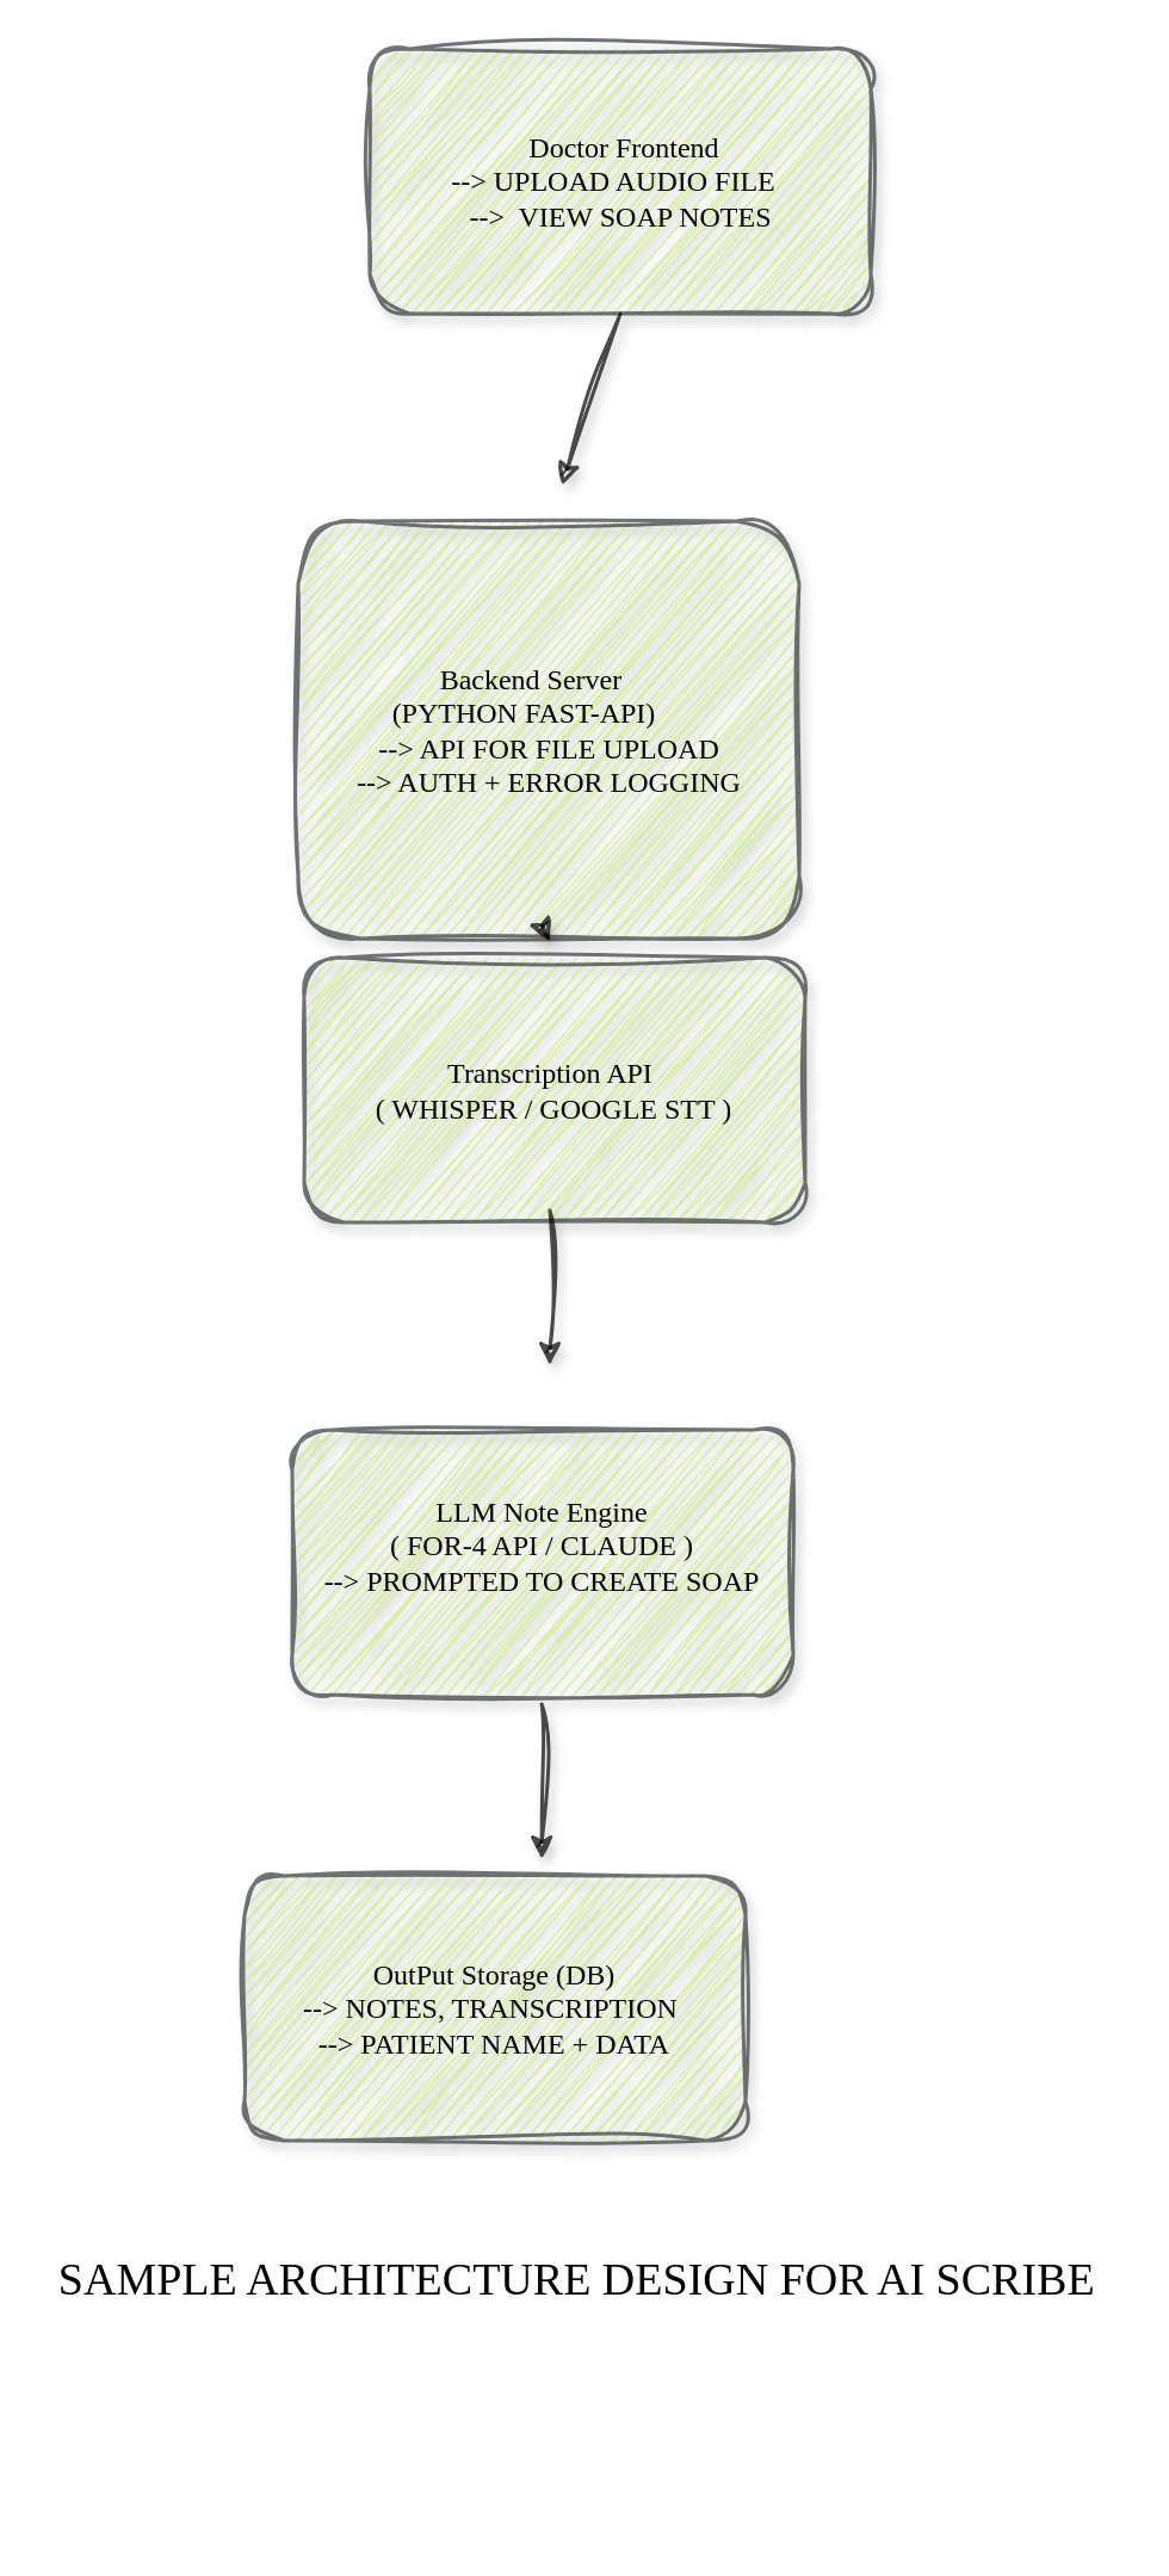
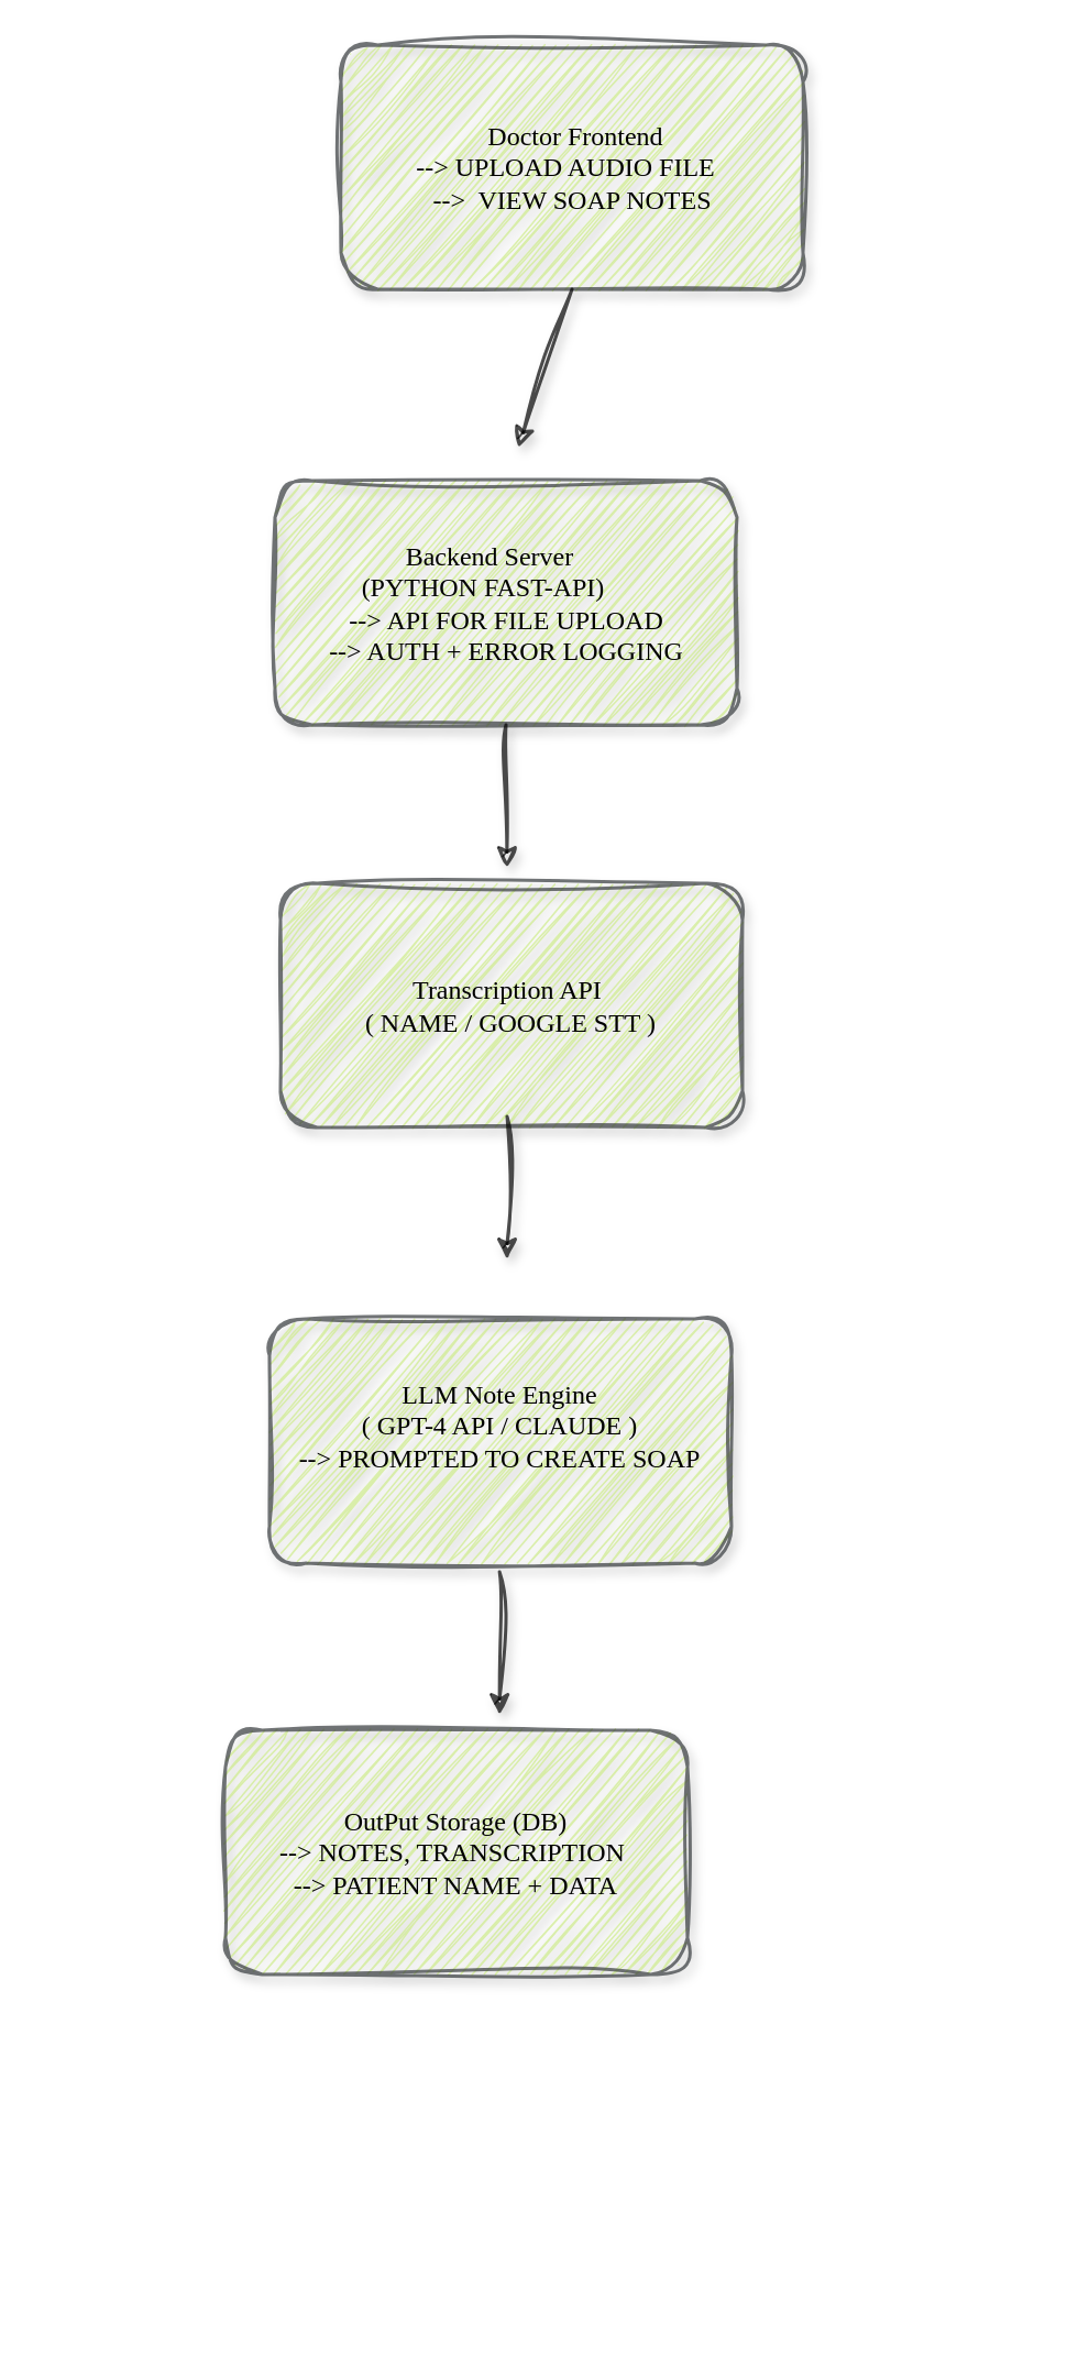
- <mxCell id="3" value="&lt;div&gt;&lt;font style=&quot;color: rgb(0, 0, 0);&quot;&gt;&amp;nbsp;Backend Server&amp;nbsp; &amp;nbsp; &amp;nbsp;&amp;nbsp;&lt;/font&gt;&lt;/div&gt;&lt;div&gt;&lt;font style=&quot;color: rgb(0, 0, 0);&quot;&gt;(PYTHON FAST-API)&amp;nbsp; &amp;nbsp; &amp;nbsp; &amp;nbsp;&lt;/font&gt;&lt;/div&gt;&lt;div&gt;&lt;font style=&quot;color: rgb(0, 0, 0);&quot;&gt;--&amp;gt; API FOR FILE UPLOAD&lt;/font&gt;&lt;/div&gt;&lt;div&gt;&lt;font style=&quot;color: rgb(0, 0, 0);&quot;&gt;--&amp;gt; AUTH + ERROR LOGGING&lt;/font&gt;&lt;/div&gt;" style="rounded=1;whiteSpace=wrap;html=1;hachureGap=4;fontFamily=Architects Daughter;fontSource=https%3A%2F%2Ffonts.googleapis.com%2Fcss%3Ffamily%3DArchitects%2BDaughter;fillColor=#cdeb8b;strokeColor=#36393d;align=center;shadow=1;sketch=1;curveFitting=1;jiggle=2;strokeWidth=1.5;opacity=70;" vertex="1" parent="1"><mxGeometry x="124.5" y="218" width="210" height="175" as="geometry" /></mxCell>
+ <mxCell id="3" value="&lt;div&gt;&lt;font style=&quot;color: rgb(0, 0, 0);&quot;&gt;&amp;nbsp;Backend Server&amp;nbsp; &amp;nbsp; &amp;nbsp;&amp;nbsp;&lt;/font&gt;&lt;/div&gt;&lt;div&gt;&lt;font style=&quot;color: rgb(0, 0, 0);&quot;&gt;(PYTHON FAST-API)&amp;nbsp; &amp;nbsp; &amp;nbsp; &amp;nbsp;&lt;/font&gt;&lt;/div&gt;&lt;div&gt;&lt;font style=&quot;color: rgb(0, 0, 0);&quot;&gt;--&amp;gt; API FOR FILE UPLOAD&lt;/font&gt;&lt;/div&gt;&lt;div&gt;&lt;font style=&quot;color: rgb(0, 0, 0);&quot;&gt;--&amp;gt; AUTH + ERROR LOGGING&lt;/font&gt;&lt;/div&gt;" style="rounded=1;whiteSpace=wrap;html=1;hachureGap=4;fontFamily=Architects Daughter;fontSource=https%3A%2F%2Ffonts.googleapis.com%2Fcss%3Ffamily%3DArchitects%2BDaughter;fillColor=#cdeb8b;strokeColor=#36393d;align=center;shadow=1;sketch=1;curveFitting=1;jiggle=2;strokeWidth=1.5;opacity=70;" vertex="1" parent="1"><mxGeometry x="124.5" y="218" width="210" height="111" as="geometry" /></mxCell>
- <mxCell id="4" value="&lt;font style=&quot;color: rgb(0, 0, 0);&quot;&gt;Transcription API&amp;nbsp;&lt;/font&gt;&lt;div&gt;&lt;font color=&quot;#000000&quot;&gt;( WHISPER / GOOGLE STT )&lt;/font&gt;&lt;/div&gt;" style="rounded=1;whiteSpace=wrap;html=1;hachureGap=4;fontFamily=Architects Daughter;fontSource=https%3A%2F%2Ffonts.googleapis.com%2Fcss%3Ffamily%3DArchitects%2BDaughter;fillColor=#cdeb8b;strokeColor=#36393d;shadow=1;sketch=1;curveFitting=1;jiggle=2;strokeWidth=1.5;opacity=70;" vertex="1" parent="1"><mxGeometry x="127" y="401" width="210" height="111" as="geometry" /></mxCell>
+ <mxCell id="4" value="&lt;font style=&quot;color: rgb(0, 0, 0);&quot;&gt;Transcription API&amp;nbsp;&lt;/font&gt;&lt;div&gt;&lt;font color=&quot;#000000&quot;&gt;( NAME / GOOGLE STT )&lt;/font&gt;&lt;/div&gt;" style="rounded=1;whiteSpace=wrap;html=1;hachureGap=4;fontFamily=Architects Daughter;fontSource=https%3A%2F%2Ffonts.googleapis.com%2Fcss%3Ffamily%3DArchitects%2BDaughter;fillColor=#cdeb8b;strokeColor=#36393d;shadow=1;sketch=1;curveFitting=1;jiggle=2;strokeWidth=1.5;opacity=70;" vertex="1" parent="1"><mxGeometry x="127" y="401" width="210" height="111" as="geometry" /></mxCell>
- <mxCell id="5" value="&lt;font style=&quot;color: rgb(0, 0, 0);&quot;&gt;LLM Note Engine&lt;/font&gt;&lt;div&gt;&lt;font style=&quot;color: rgb(0, 0, 0);&quot;&gt;( FOR-4 API / CLAUDE )&lt;/font&gt;&lt;/div&gt;&lt;div&gt;&lt;font style=&quot;color: rgb(0, 0, 0);&quot;&gt;--&amp;gt; PROMPTED TO CREATE SOAP&lt;/font&gt;&lt;/div&gt;&lt;div&gt;&lt;font style=&quot;color: rgb(0, 0, 0);&quot;&gt;&lt;br&gt;&lt;/font&gt;&lt;/div&gt;" style="rounded=1;whiteSpace=wrap;html=1;hachureGap=4;fontFamily=Architects Daughter;fontSource=https%3A%2F%2Ffonts.googleapis.com%2Fcss%3Ffamily%3DArchitects%2BDaughter;fillColor=#cdeb8b;strokeColor=#36393d;shadow=1;sketch=1;curveFitting=1;jiggle=2;strokeWidth=1.5;opacity=70;" vertex="1" parent="1"><mxGeometry x="122" y="599" width="210" height="111" as="geometry" /></mxCell>
+ <mxCell id="5" value="&lt;font style=&quot;color: rgb(0, 0, 0);&quot;&gt;LLM Note Engine&lt;/font&gt;&lt;div&gt;&lt;font style=&quot;color: rgb(0, 0, 0);&quot;&gt;( GPT-4 API / CLAUDE )&lt;/font&gt;&lt;/div&gt;&lt;div&gt;&lt;font style=&quot;color: rgb(0, 0, 0);&quot;&gt;--&amp;gt; PROMPTED TO CREATE SOAP&lt;/font&gt;&lt;/div&gt;&lt;div&gt;&lt;font style=&quot;color: rgb(0, 0, 0);&quot;&gt;&lt;br&gt;&lt;/font&gt;&lt;/div&gt;" style="rounded=1;whiteSpace=wrap;html=1;hachureGap=4;fontFamily=Architects Daughter;fontSource=https%3A%2F%2Ffonts.googleapis.com%2Fcss%3Ffamily%3DArchitects%2BDaughter;fillColor=#cdeb8b;strokeColor=#36393d;shadow=1;sketch=1;curveFitting=1;jiggle=2;strokeWidth=1.5;opacity=70;" vertex="1" parent="1"><mxGeometry x="122" y="599" width="210" height="111" as="geometry" /></mxCell>
- <mxCell id="11" value="&lt;font style=&quot;font-size: 19px;&quot; color=&quot;#000000&quot;&gt;SAMPLE ARCHITECTURE DESIGN FOR AI SCRIBE&amp;nbsp;&lt;/font&gt;" style="text;html=1;whiteSpace=wrap;overflow=hidden;rounded=0;fontFamily=Architects Daughter;fontSource=https%3A%2F%2Ffonts.googleapis.com%2Fcss%3Ffamily%3DArchitects%2BDaughter;align=center;" vertex="1" parent="1"><mxGeometry x="20" y="938" width="448" height="120" as="geometry" /></mxCell>
